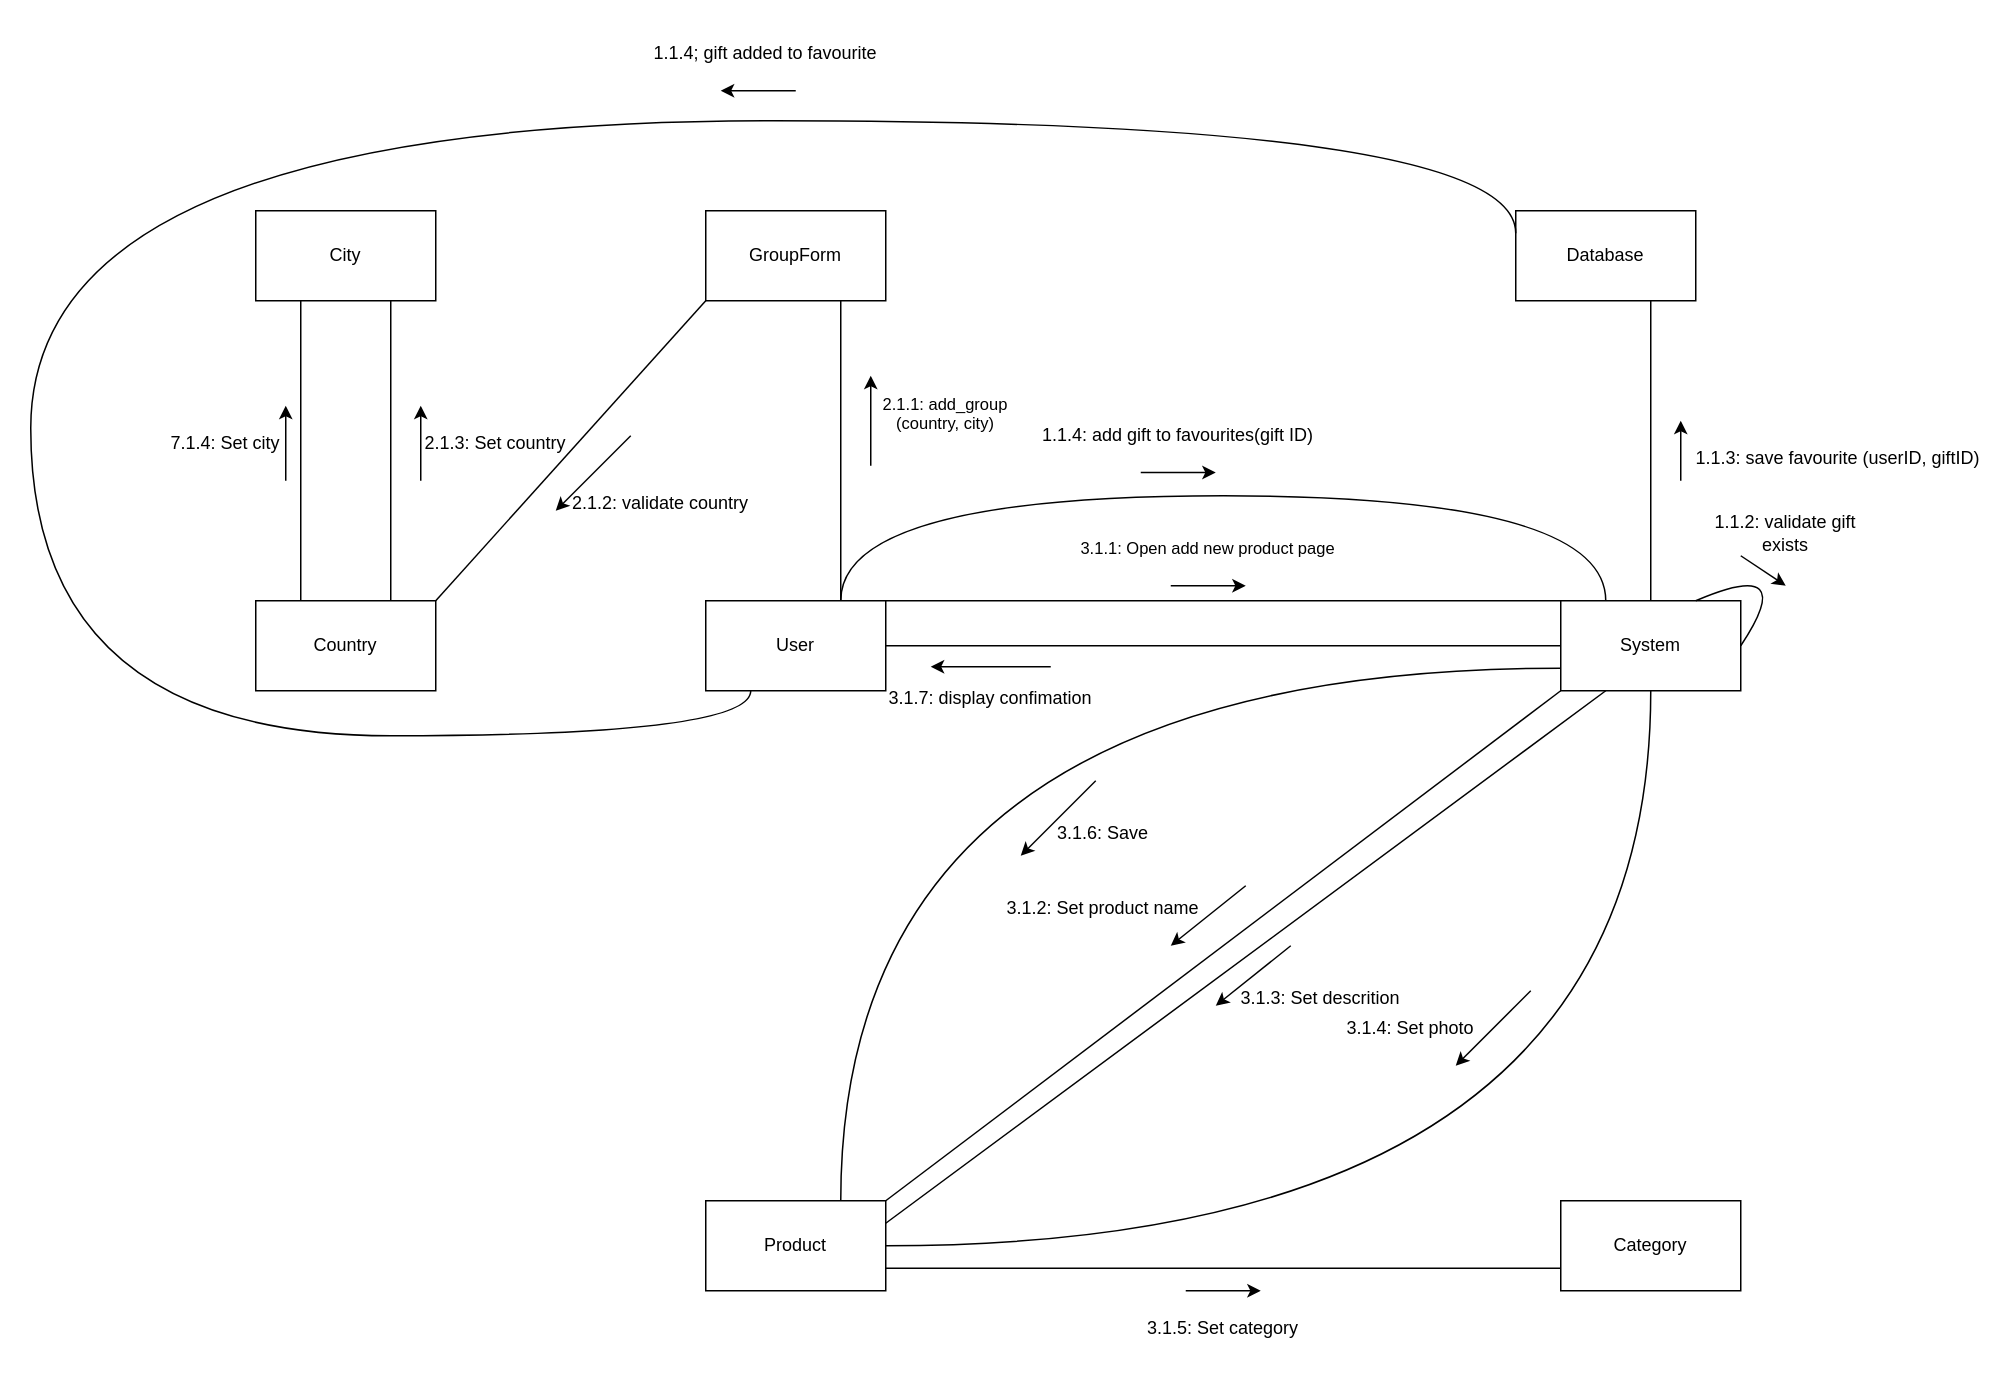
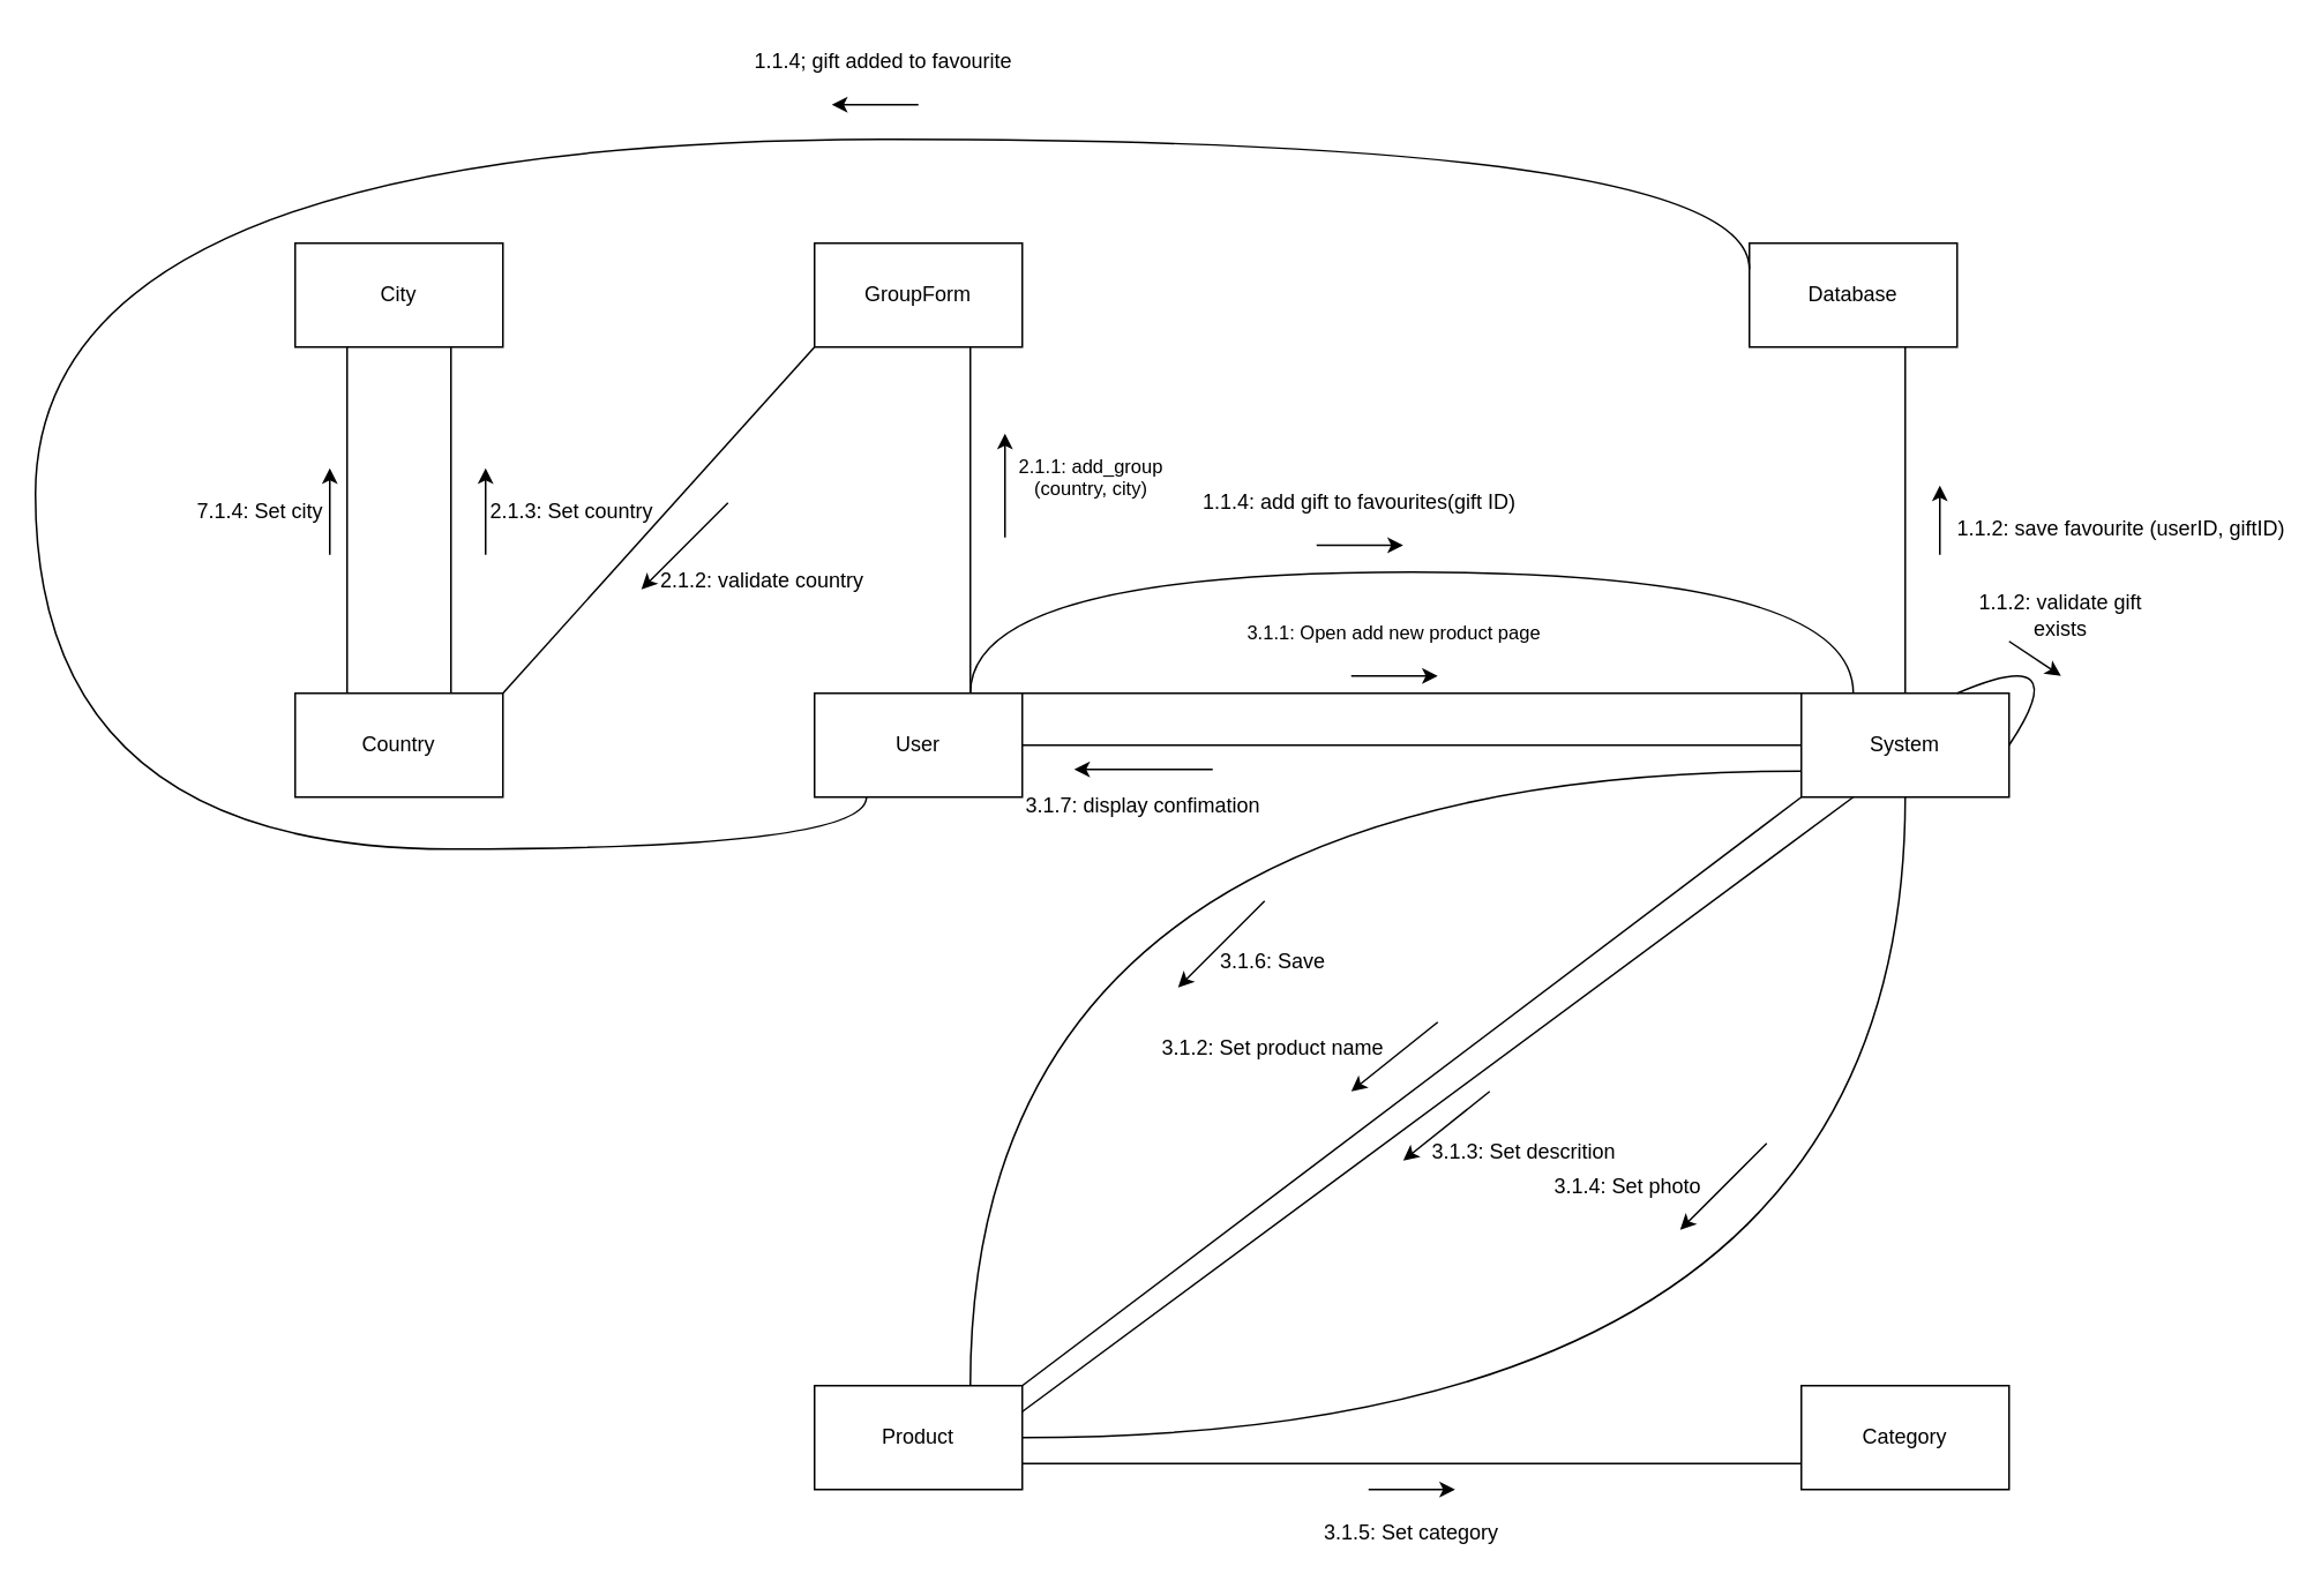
- <mxCell id="59" value="&lt;span style=&quot;text-wrap-mode: nowrap;&quot;&gt;1.1.3: save favourite (userID, giftID&lt;/span&gt;&lt;span style=&quot;color: light-dark(rgb(0, 0, 0), rgb(255, 255, 255)); text-wrap-mode: nowrap; background-color: transparent;&quot;&gt;)&lt;/span&gt;" style="text;html=1;align=center;verticalAlign=middle;whiteSpace=wrap;rounded=0;" vertex="1" parent="1"><mxGeometry x="1140" y="290" width="170" height="30" as="geometry" /></mxCell>
+ <mxCell id="59" value="&lt;span style=&quot;text-wrap-mode: nowrap;&quot;&gt;1.1.2: save favourite (userID, giftID&lt;/span&gt;&lt;span style=&quot;color: light-dark(rgb(0, 0, 0), rgb(255, 255, 255)); text-wrap-mode: nowrap; background-color: transparent;&quot;&gt;)&lt;/span&gt;" style="text;html=1;align=center;verticalAlign=middle;whiteSpace=wrap;rounded=0;" vertex="1" parent="1"><mxGeometry x="1140" y="290" width="170" height="30" as="geometry" /></mxCell>
